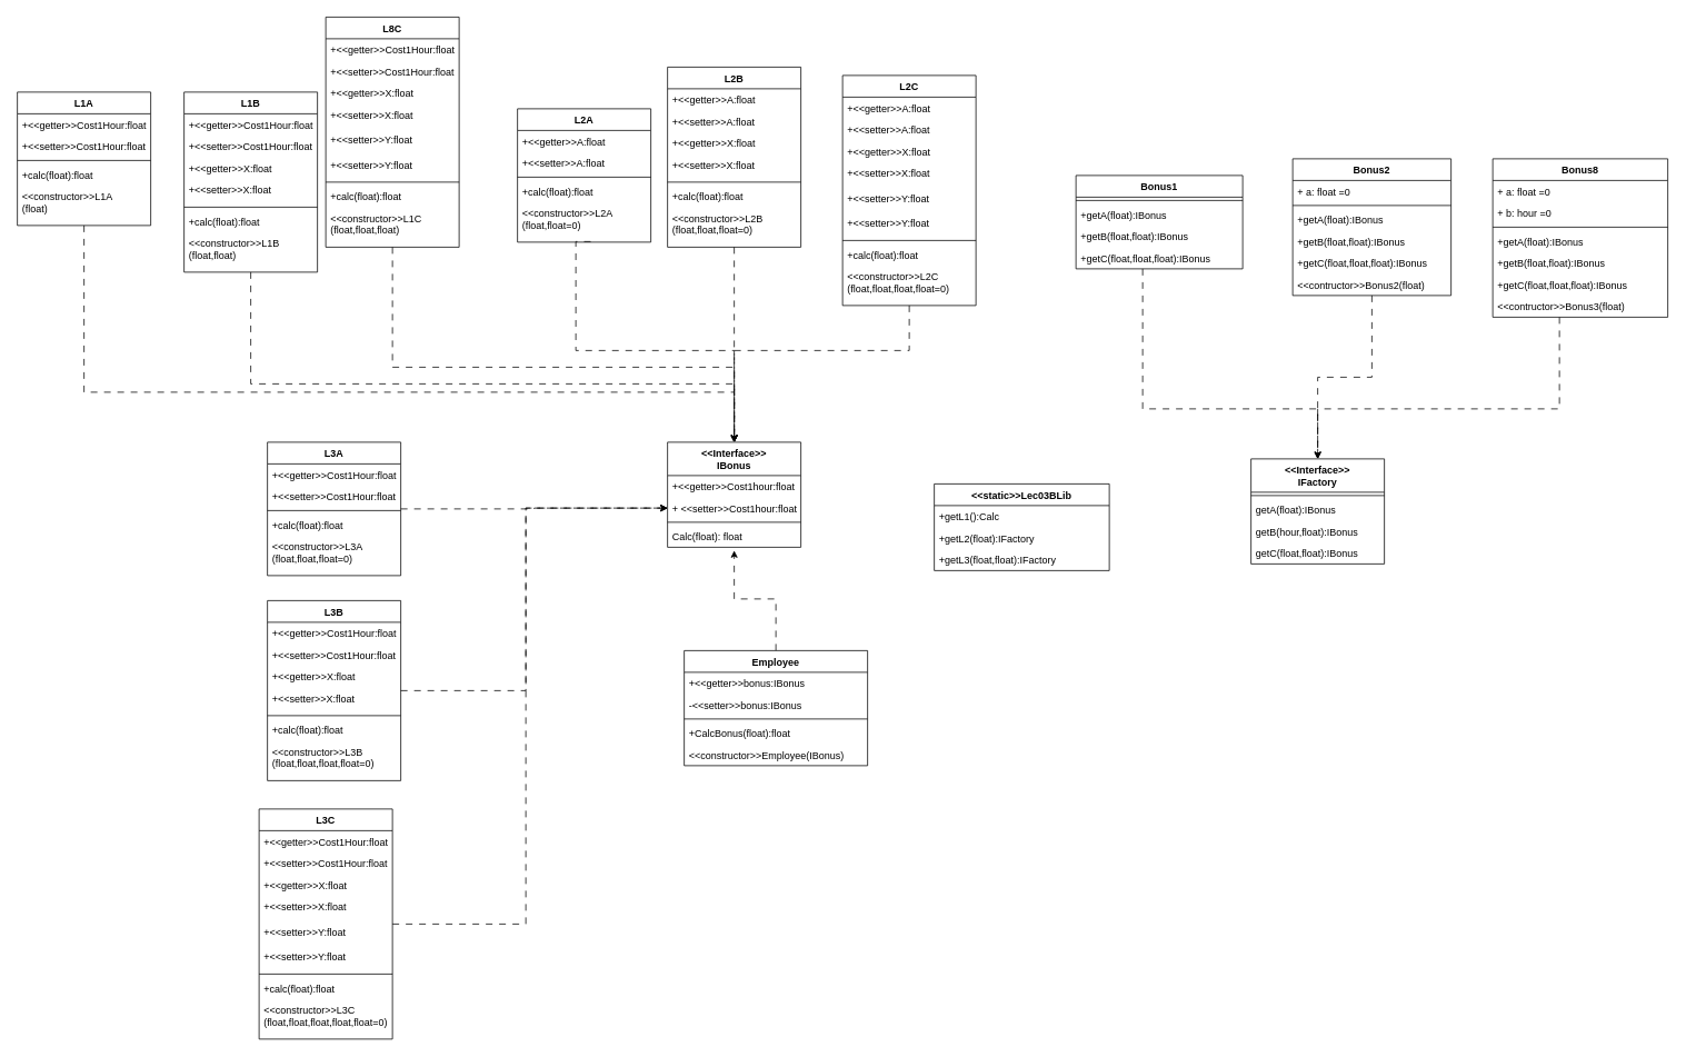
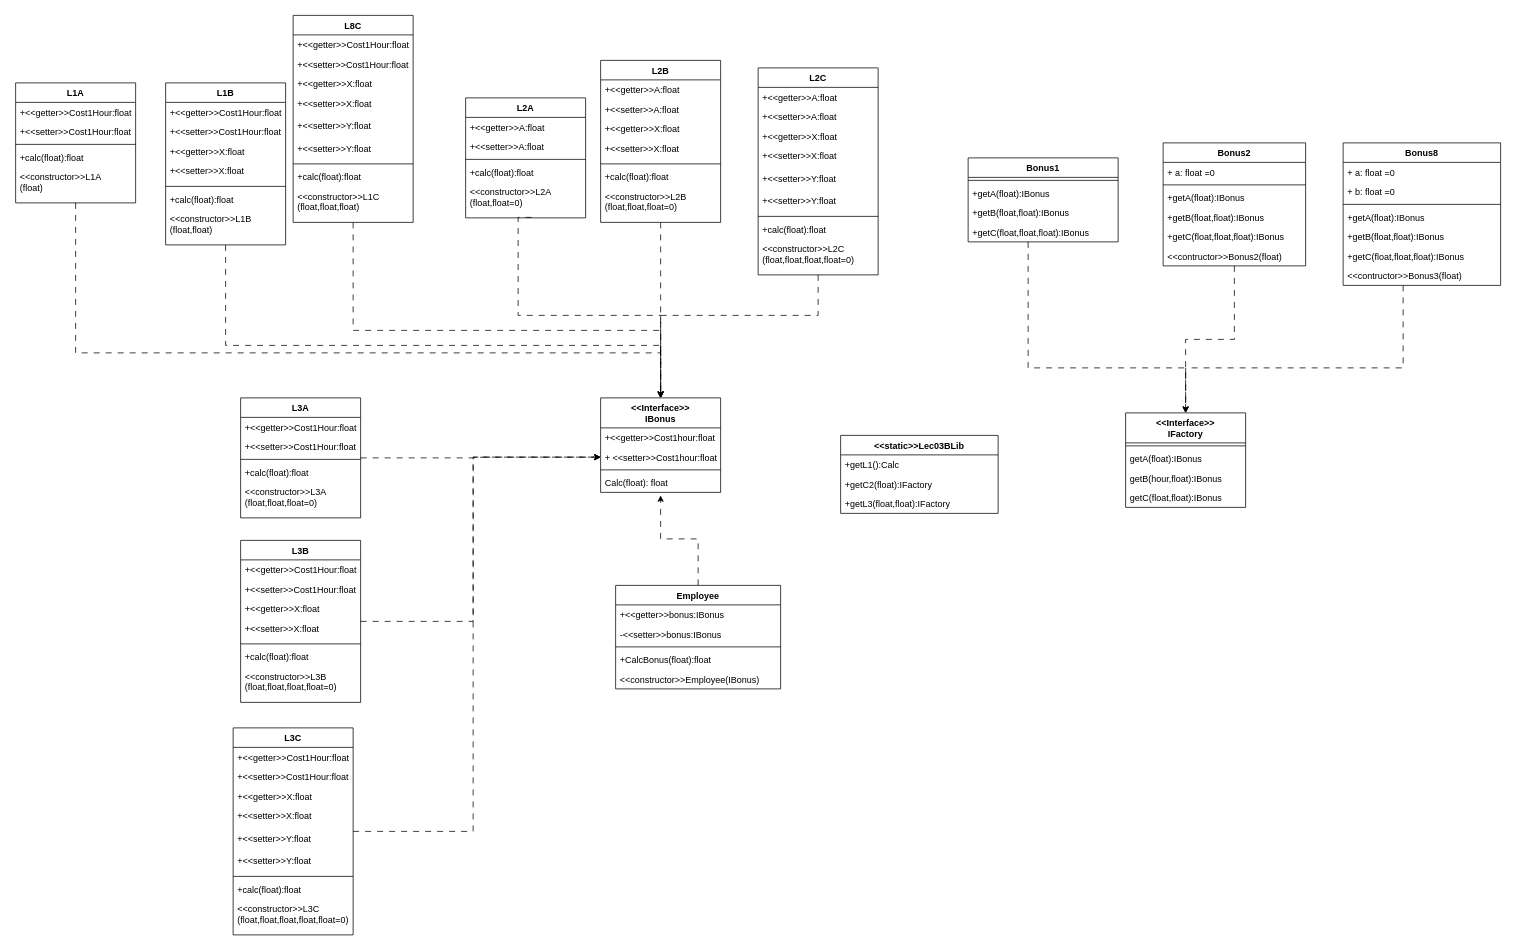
- <mxCell id="29" value="+ b: hour =0" style="text;strokeColor=none;fillColor=none;align=left;verticalAlign=top;spacingLeft=4;spacingRight=4;overflow=hidden;rotatable=0;points=[[0,0.5],[1,0.5]];portConstraint=eastwest;" parent="27" vertex="1"><mxGeometry y="52" width="210" height="26" as="geometry" /></mxCell>
+ <mxCell id="29" value="+ b: float =0" style="text;strokeColor=none;fillColor=none;align=left;verticalAlign=top;spacingLeft=4;spacingRight=4;overflow=hidden;rotatable=0;points=[[0,0.5],[1,0.5]];portConstraint=eastwest;" parent="27" vertex="1"><mxGeometry y="52" width="210" height="26" as="geometry" /></mxCell>
- <mxCell id="72" value="+getL2(float):IFactory" style="text;strokeColor=none;fillColor=none;align=left;verticalAlign=top;spacingLeft=4;spacingRight=4;overflow=hidden;rotatable=0;points=[[0,0.5],[1,0.5]];portConstraint=eastwest;" parent="70" vertex="1"><mxGeometry y="52" width="210" height="26" as="geometry" /></mxCell>
+ <mxCell id="72" value="+getC2(float):IFactory" style="text;strokeColor=none;fillColor=none;align=left;verticalAlign=top;spacingLeft=4;spacingRight=4;overflow=hidden;rotatable=0;points=[[0,0.5],[1,0.5]];portConstraint=eastwest;" parent="70" vertex="1"><mxGeometry y="52" width="210" height="26" as="geometry" /></mxCell>
